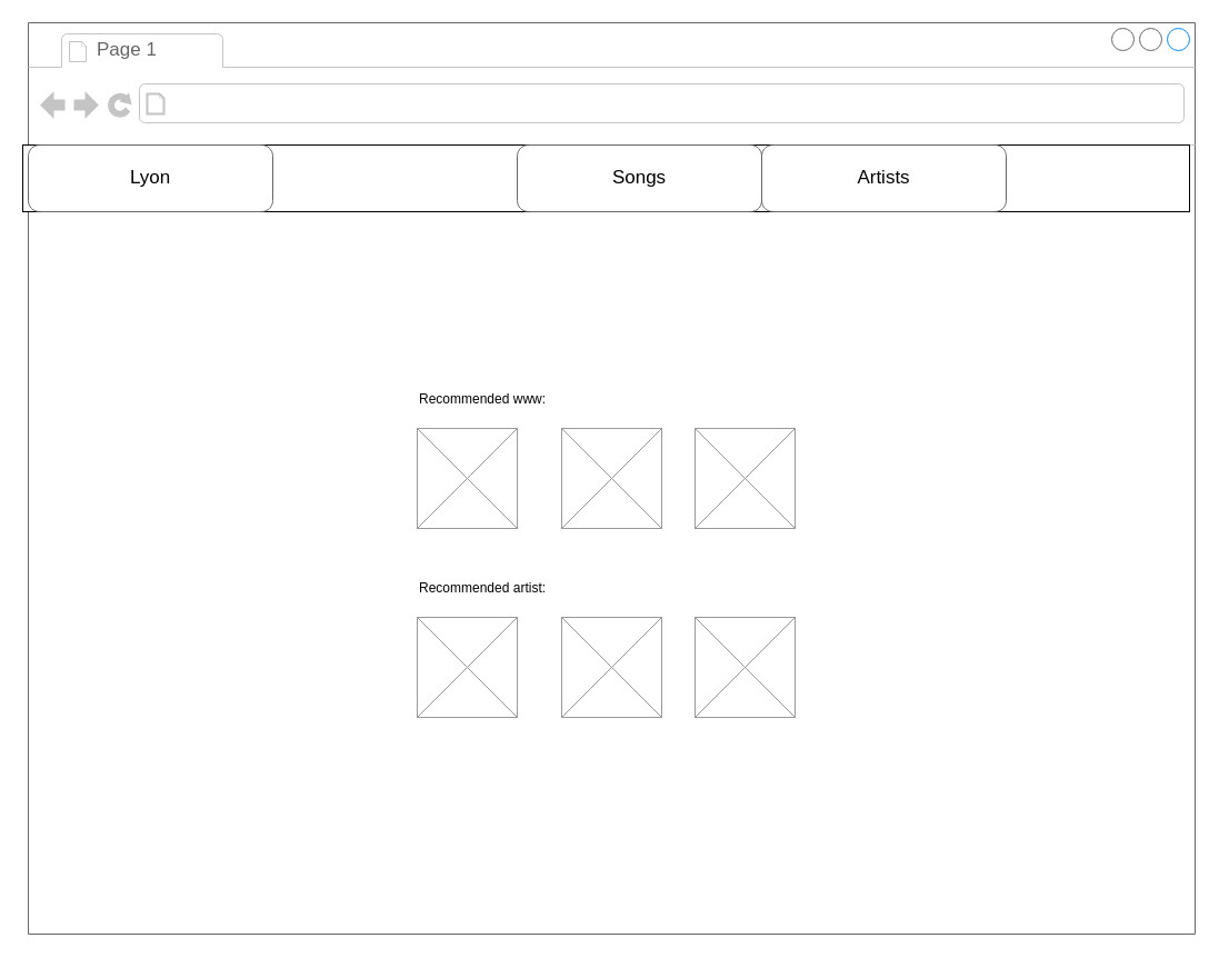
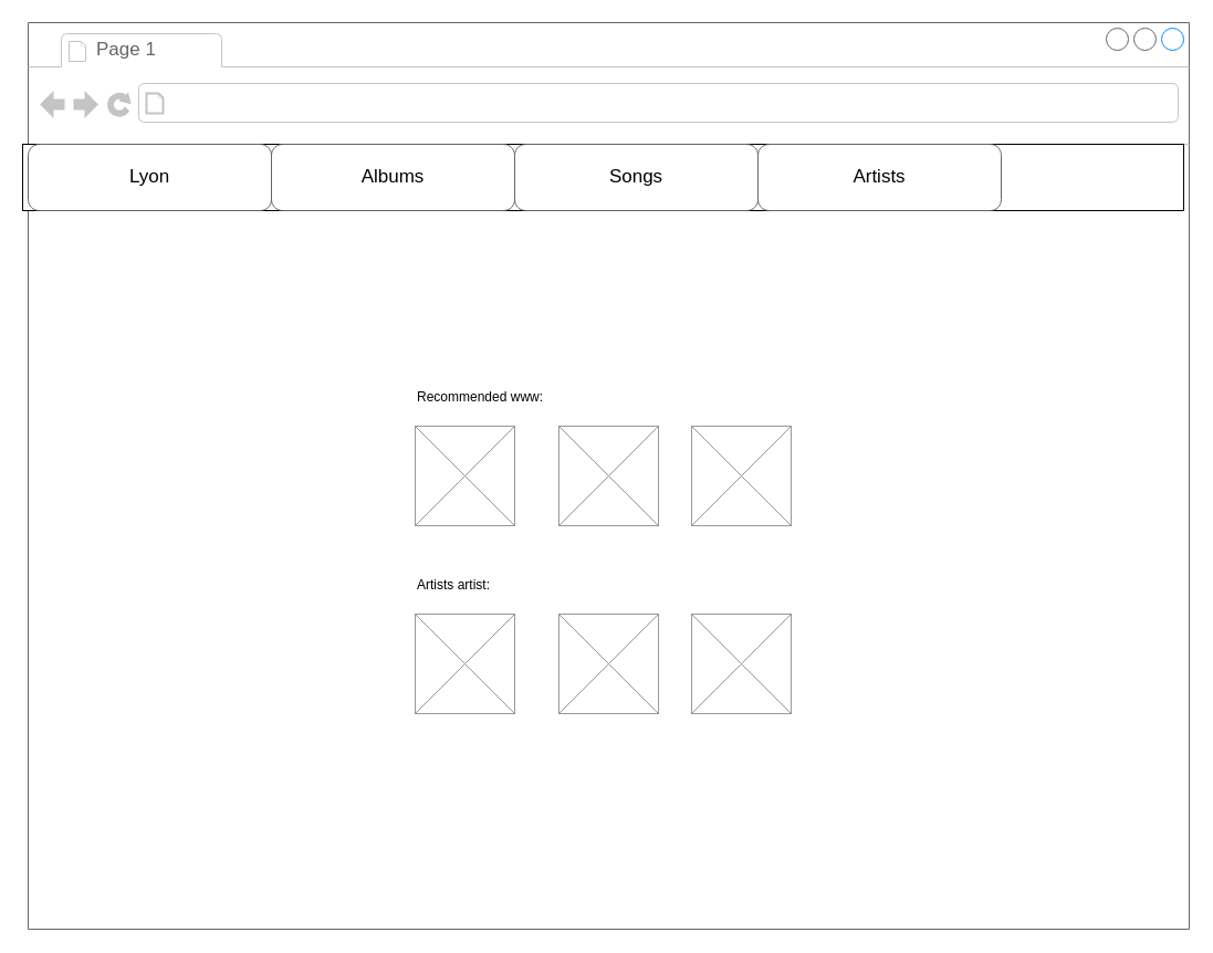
+ <mxCell id="7" value="Albums" style="strokeWidth=1;shadow=0;dashed=0;align=center;html=1;shape=mxgraph.mockup.buttons.button;strokeColor=#666666;mainText=;buttonStyle=round;fontSize=17;fontStyle=0;fillColor=none;whiteSpace=wrap;rounded=0;labelBackgroundColor=none;" vertex="1" parent="2"><mxGeometry x="220" y="110" width="220" height="60" as="geometry" /></mxCell>
- <mxCell id="13" value="Recommended artist:" style="text;spacingTop=-5;whiteSpace=wrap;html=1;align=left;fontSize=12;fontFamily=Helvetica;fillColor=none;strokeColor=none;rounded=0;shadow=1;labelBackgroundColor=none;" vertex="1" parent="2"><mxGeometry x="350" y="500" width="150" height="25" as="geometry" /></mxCell>
+ <mxCell id="13" value="Artists artist:" style="text;spacingTop=-5;whiteSpace=wrap;html=1;align=left;fontSize=12;fontFamily=Helvetica;fillColor=none;strokeColor=none;rounded=0;shadow=1;labelBackgroundColor=none;" vertex="1" parent="2"><mxGeometry x="350" y="500" width="150" height="25" as="geometry" /></mxCell>
